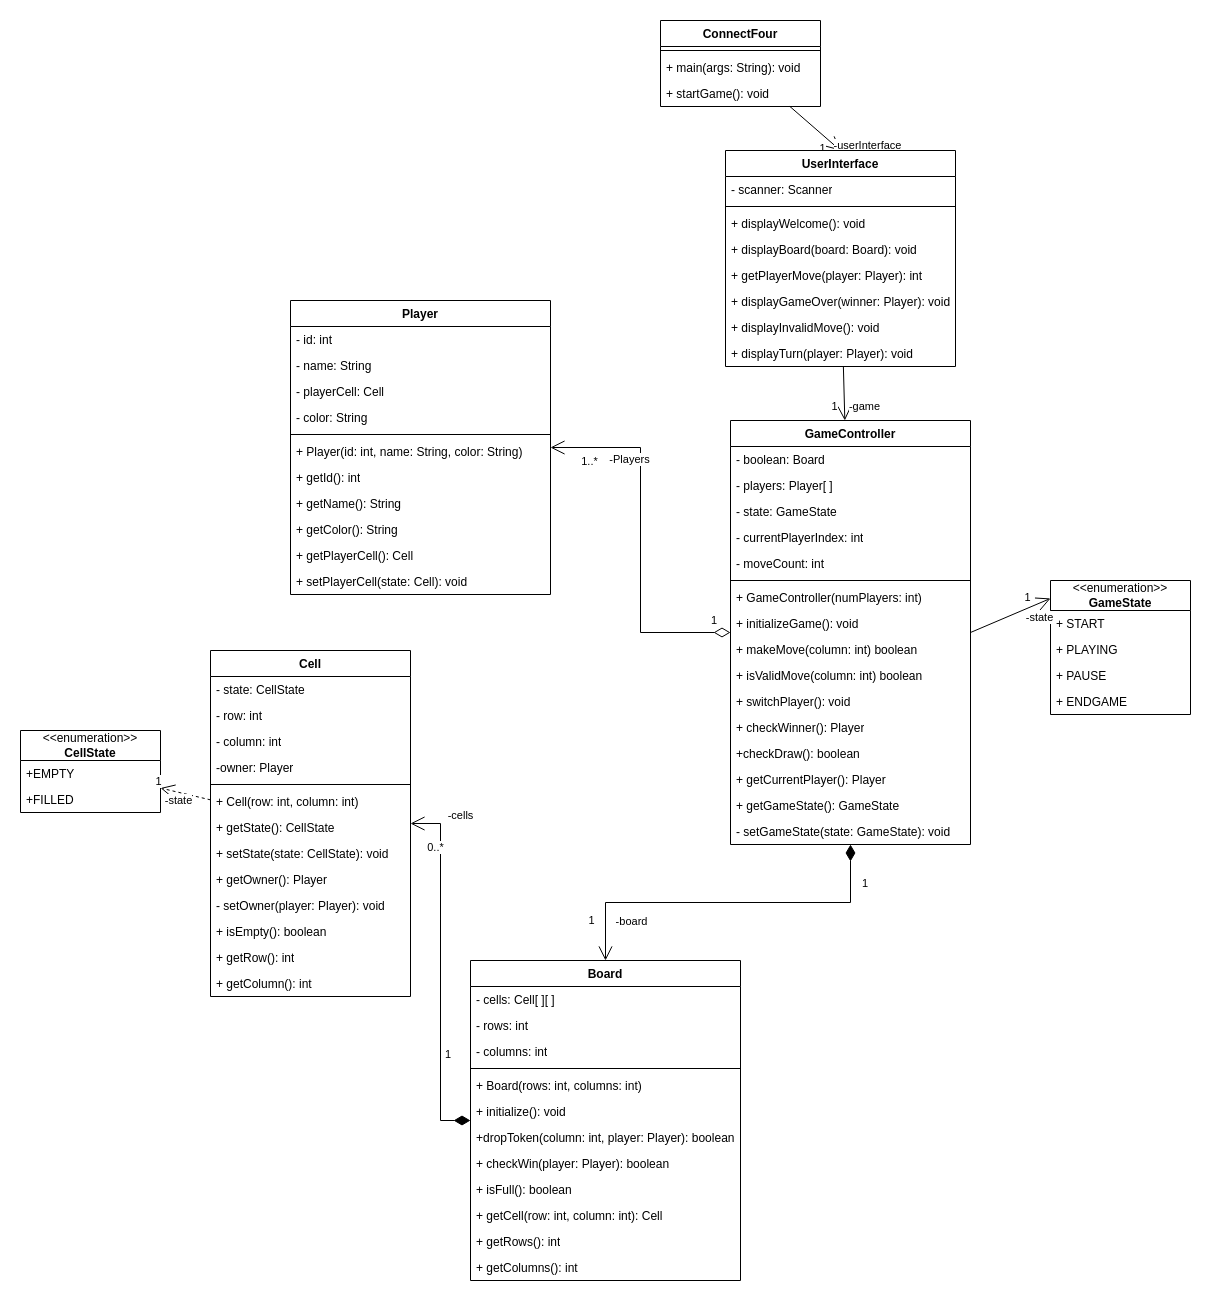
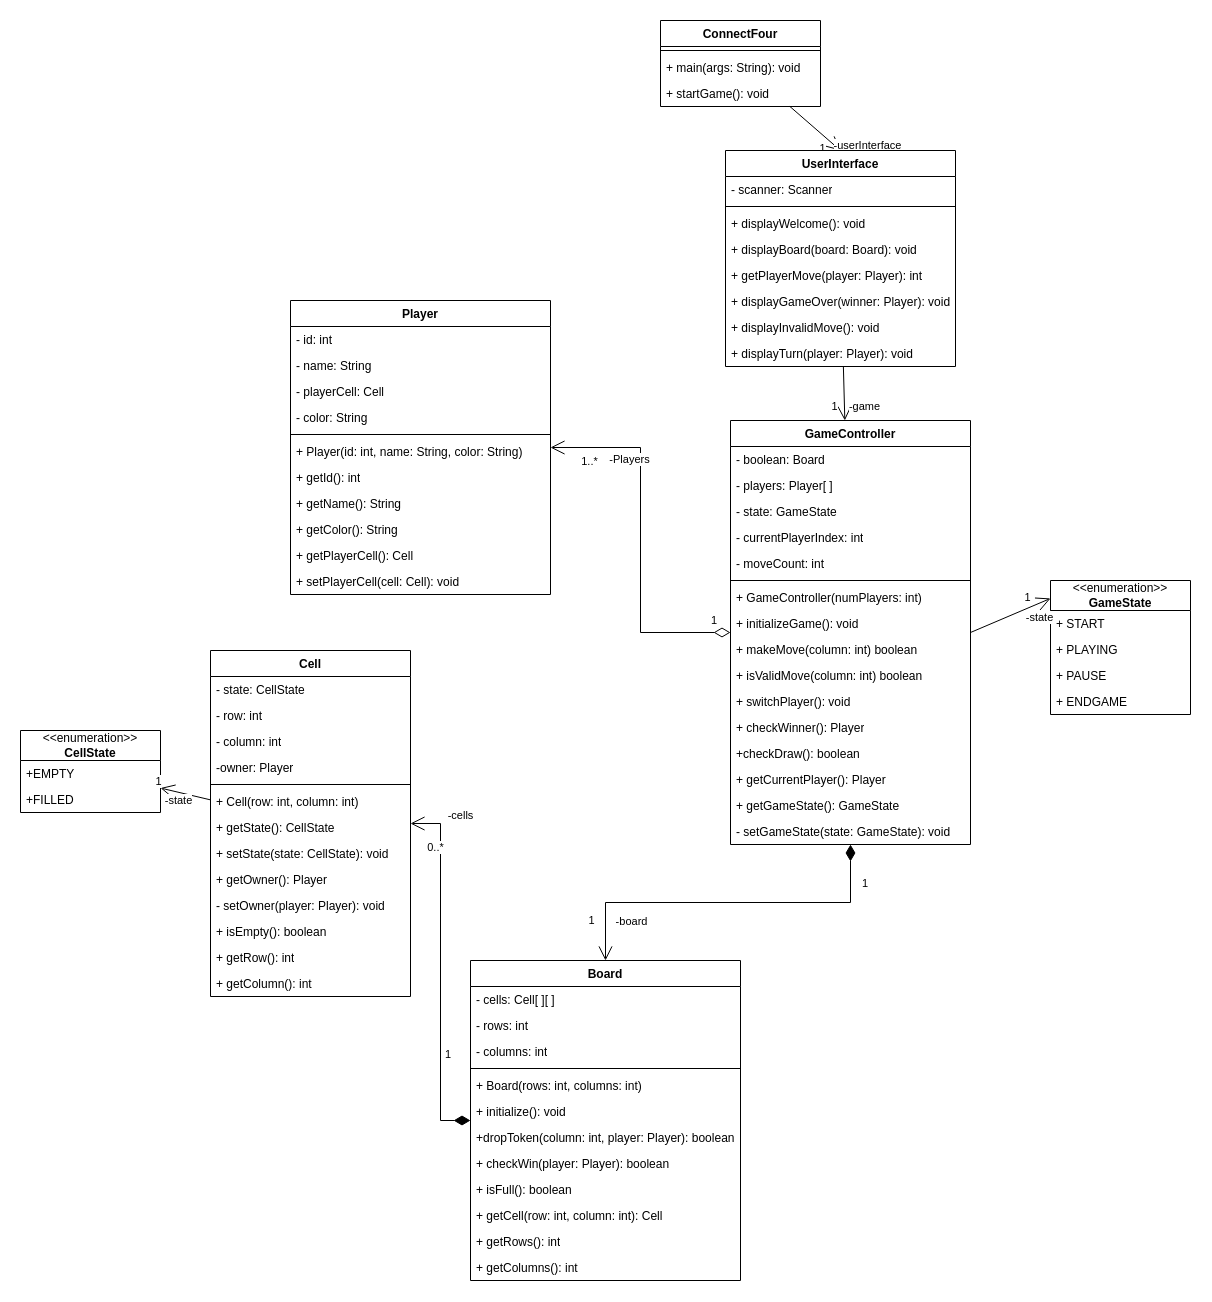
- <mxCell id="62" value="+ setPlayerCell(state: Cell): void" style="text;strokeColor=none;fillColor=none;align=left;verticalAlign=top;spacingLeft=4;spacingRight=4;overflow=hidden;rotatable=0;points=[[0,0.5],[1,0.5]];portConstraint=eastwest;whiteSpace=wrap;html=1;" parent="51" vertex="1"><mxGeometry y="268" width="260" height="26" as="geometry" /></mxCell>
+ <mxCell id="62" value="+ setPlayerCell(cell: Cell): void" style="text;strokeColor=none;fillColor=none;align=left;verticalAlign=top;spacingLeft=4;spacingRight=4;overflow=hidden;rotatable=0;points=[[0,0.5],[1,0.5]];portConstraint=eastwest;whiteSpace=wrap;html=1;" parent="51" vertex="1"><mxGeometry y="268" width="260" height="26" as="geometry" /></mxCell>
- <mxCell id="91" value="" style="endArrow=open;endFill=1;endSize=12;html=1;rounded=0;dashed=1;" parent="1" source="71" target="88" edge="1"><mxGeometry width="160" relative="1" as="geometry"><mxPoint x="880" y="784" as="sourcePoint" /><mxPoint x="980" y="796" as="targetPoint" /></mxGeometry></mxCell>
+ <mxCell id="91" value="" style="endArrow=open;endFill=1;endSize=12;html=1;rounded=0;" parent="1" source="71" target="88" edge="1"><mxGeometry width="160" relative="1" as="geometry"><mxPoint x="880" y="784" as="sourcePoint" /><mxPoint x="980" y="796" as="targetPoint" /></mxGeometry></mxCell>
